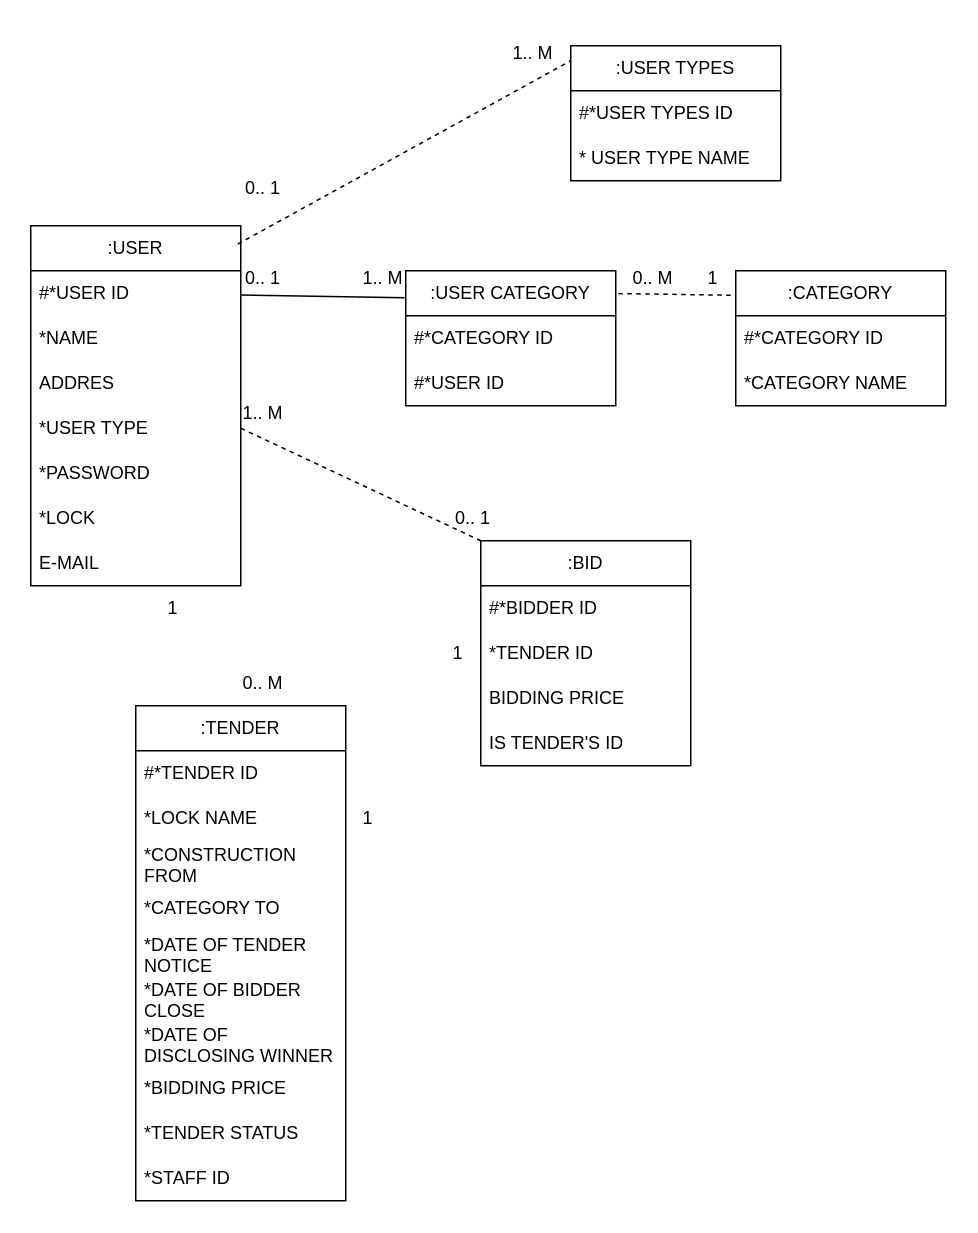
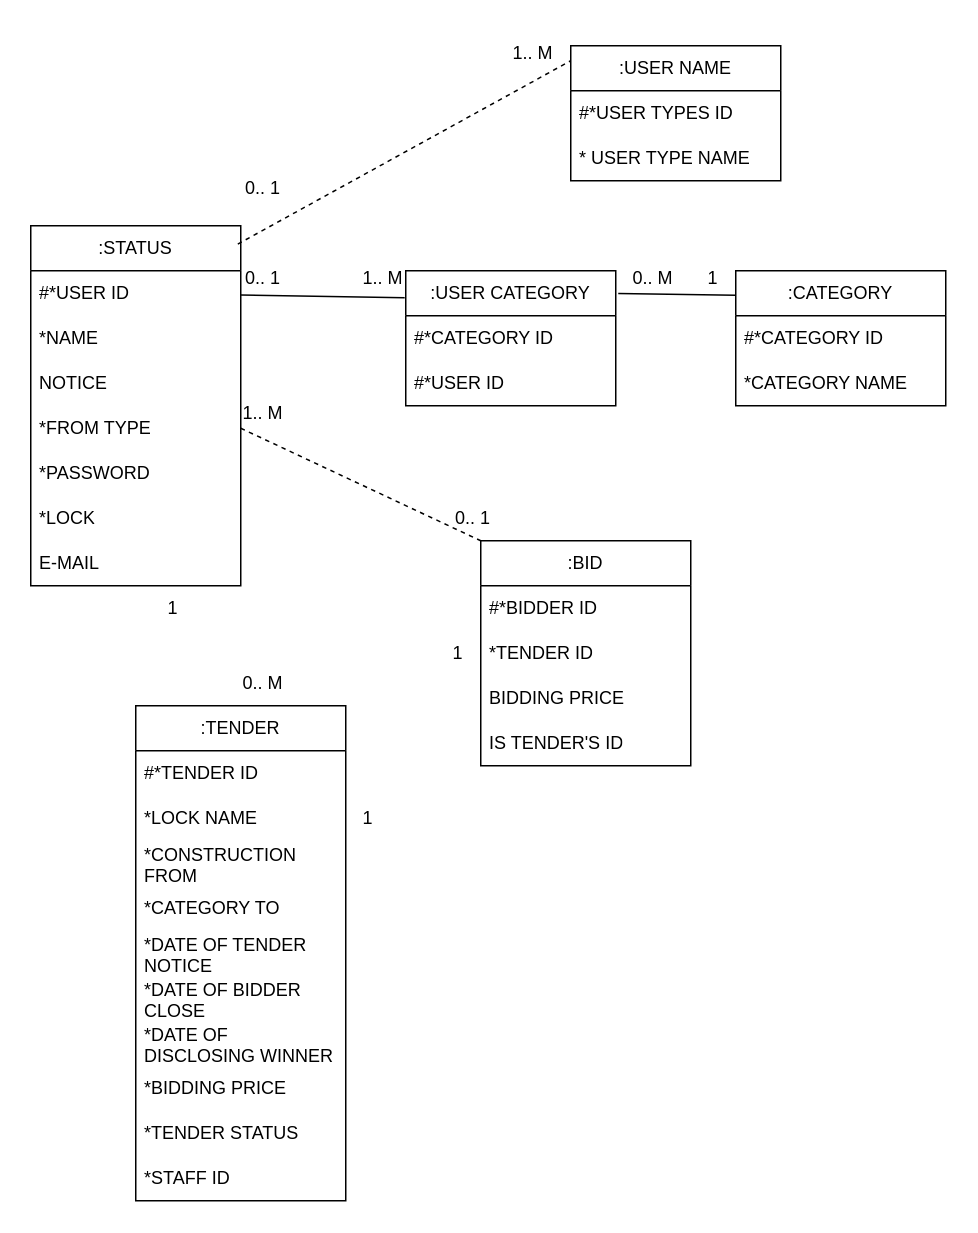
- <mxCell id="45" value=":USER TYPES" style="swimlane;fontStyle=0;childLayout=stackLayout;horizontal=1;startSize=30;horizontalStack=0;resizeParent=1;resizeParentMax=0;resizeLast=0;collapsible=1;marginBottom=0;whiteSpace=wrap;html=1;" parent="1" vertex="1"><mxGeometry x="380" y="30" width="140" height="90" as="geometry" /></mxCell>
+ <mxCell id="45" value=":USER NAME" style="swimlane;fontStyle=0;childLayout=stackLayout;horizontal=1;startSize=30;horizontalStack=0;resizeParent=1;resizeParentMax=0;resizeLast=0;collapsible=1;marginBottom=0;whiteSpace=wrap;html=1;" parent="1" vertex="1"><mxGeometry x="380" y="30" width="140" height="90" as="geometry" /></mxCell>
- <mxCell id="2" value=":USER" style="swimlane;fontStyle=0;childLayout=stackLayout;horizontal=1;startSize=30;horizontalStack=0;resizeParent=1;resizeParentMax=0;resizeLast=0;collapsible=1;marginBottom=0;whiteSpace=wrap;html=1;" parent="1" vertex="1"><mxGeometry x="20" y="150" width="140" height="240" as="geometry" /></mxCell>
+ <mxCell id="2" value=":STATUS" style="swimlane;fontStyle=0;childLayout=stackLayout;horizontal=1;startSize=30;horizontalStack=0;resizeParent=1;resizeParentMax=0;resizeLast=0;collapsible=1;marginBottom=0;whiteSpace=wrap;html=1;" parent="1" vertex="1"><mxGeometry x="20" y="150" width="140" height="240" as="geometry" /></mxCell>
- <mxCell id="19" value="" style="endArrow=none;html=1;rounded=0;entryX=0;entryY=0.182;entryDx=0;entryDy=0;entryPerimeter=0;exitX=1.012;exitY=0.169;exitDx=0;exitDy=0;exitPerimeter=0;dashed=1;" parent="1" source="10" target="16" edge="1"><mxGeometry width="50" height="50" relative="1" as="geometry"><mxPoint x="170" y="206" as="sourcePoint" /><mxPoint x="279" y="208" as="targetPoint" /></mxGeometry></mxCell>
+ <mxCell id="19" value="" style="endArrow=none;html=1;rounded=0;entryX=0;entryY=0.182;entryDx=0;entryDy=0;entryPerimeter=0;exitX=1.012;exitY=0.169;exitDx=0;exitDy=0;exitPerimeter=0;" parent="1" source="10" target="16" edge="1"><mxGeometry width="50" height="50" relative="1" as="geometry"><mxPoint x="170" y="206" as="sourcePoint" /><mxPoint x="279" y="208" as="targetPoint" /></mxGeometry></mxCell>
- <mxCell id="5" value="ADDRES" style="text;strokeColor=none;fillColor=none;align=left;verticalAlign=middle;spacingLeft=4;spacingRight=4;overflow=hidden;points=[[0,0.5],[1,0.5]];portConstraint=eastwest;rotatable=0;whiteSpace=wrap;html=1;" parent="2" vertex="1"><mxGeometry y="90" width="140" height="30" as="geometry" /></mxCell>
+ <mxCell id="5" value="NOTICE" style="text;strokeColor=none;fillColor=none;align=left;verticalAlign=middle;spacingLeft=4;spacingRight=4;overflow=hidden;points=[[0,0.5],[1,0.5]];portConstraint=eastwest;rotatable=0;whiteSpace=wrap;html=1;" parent="2" vertex="1"><mxGeometry y="90" width="140" height="30" as="geometry" /></mxCell>
- <mxCell id="6" value="*USER TYPE" style="text;strokeColor=none;fillColor=none;align=left;verticalAlign=middle;spacingLeft=4;spacingRight=4;overflow=hidden;points=[[0,0.5],[1,0.5]];portConstraint=eastwest;rotatable=0;whiteSpace=wrap;html=1;" parent="2" vertex="1"><mxGeometry y="120" width="140" height="30" as="geometry" /></mxCell>
+ <mxCell id="6" value="*FROM TYPE" style="text;strokeColor=none;fillColor=none;align=left;verticalAlign=middle;spacingLeft=4;spacingRight=4;overflow=hidden;points=[[0,0.5],[1,0.5]];portConstraint=eastwest;rotatable=0;whiteSpace=wrap;html=1;" parent="2" vertex="1"><mxGeometry y="120" width="140" height="30" as="geometry" /></mxCell>
